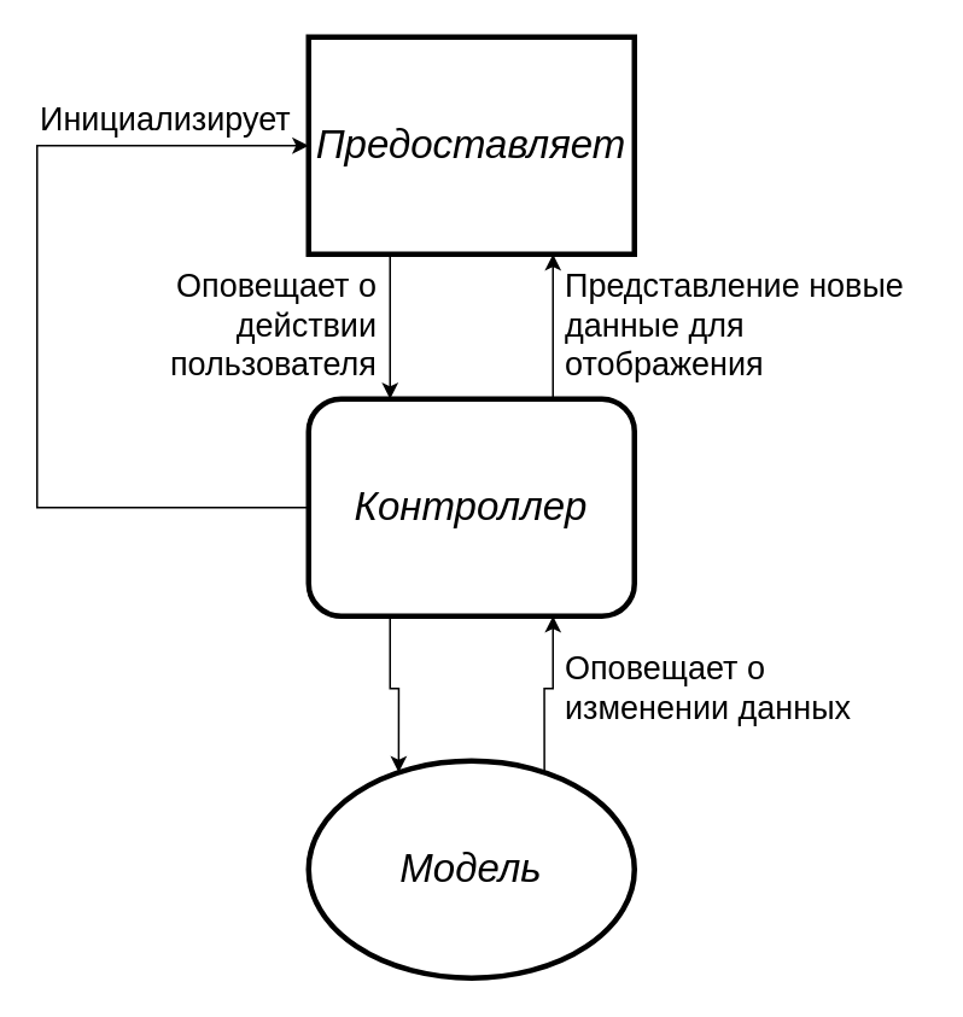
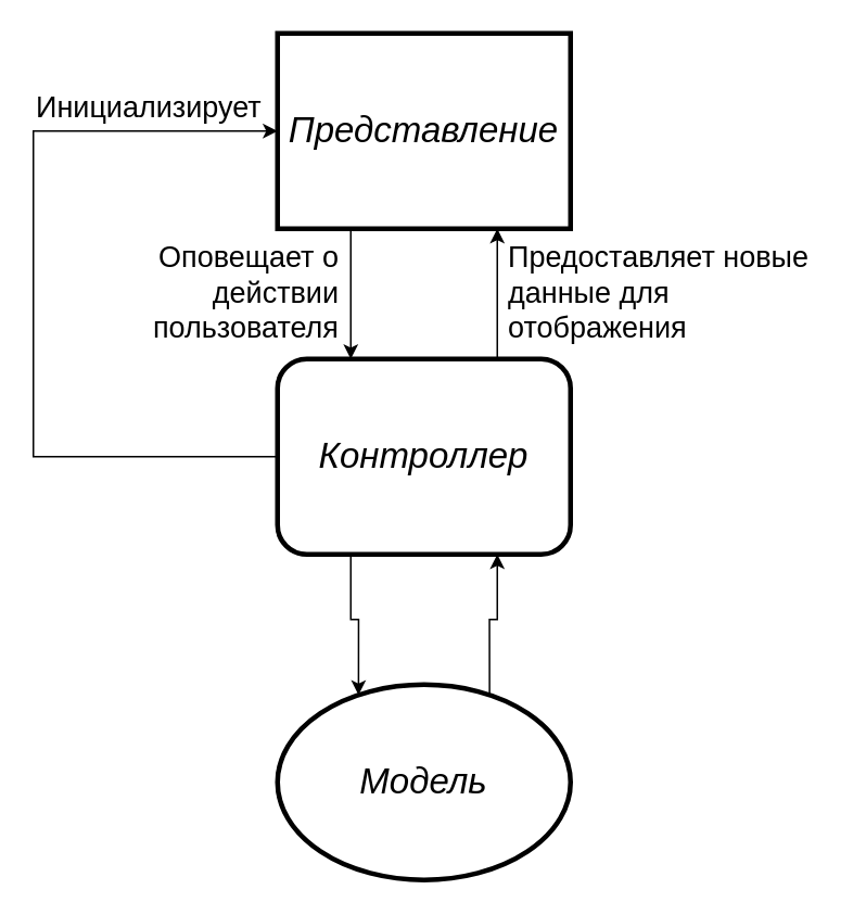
- <mxCell id="3" value="Предоставляет" style="rounded=0;whiteSpace=wrap;html=1;fontSize=22;strokeWidth=3;align=center;fontFamily=Arial;fontStyle=2" parent="1" vertex="1"><mxGeometry x="170" y="20" width="180" height="120" as="geometry" /></mxCell>
+ <mxCell id="3" value="Представление" style="rounded=0;whiteSpace=wrap;html=1;fontSize=22;strokeWidth=3;align=center;fontFamily=Arial;fontStyle=2" parent="1" vertex="1"><mxGeometry x="170" y="20" width="180" height="120" as="geometry" /></mxCell>
- <mxCell id="11" value="&lt;meta charset=&quot;utf-8&quot;&gt;&lt;span style=&quot;color: rgb(0, 0, 0); font-family: Arial; font-size: 18px; font-style: normal; font-variant-ligatures: normal; font-variant-caps: normal; font-weight: 400; letter-spacing: normal; orphans: 2; text-align: left; text-indent: 0px; text-transform: none; widows: 2; word-spacing: 0px; -webkit-text-stroke-width: 0px; background-color: rgb(255, 255, 255); text-decoration-thickness: initial; text-decoration-style: initial; text-decoration-color: initial; float: none; display: inline !important;&quot;&gt;Представление новые&lt;/span&gt;&lt;br style=&quot;border-color: var(--border-color); color: rgb(0, 0, 0); font-family: Arial; font-size: 18px; font-style: normal; font-variant-ligatures: normal; font-variant-caps: normal; font-weight: 400; letter-spacing: normal; orphans: 2; text-align: left; text-indent: 0px; text-transform: none; widows: 2; word-spacing: 0px; -webkit-text-stroke-width: 0px; background-color: rgb(255, 255, 255); text-decoration-thickness: initial; text-decoration-style: initial; text-decoration-color: initial;&quot;&gt;&lt;span style=&quot;color: rgb(0, 0, 0); font-family: Arial; font-size: 18px; font-style: normal; font-variant-ligatures: normal; font-variant-caps: normal; font-weight: 400; letter-spacing: normal; orphans: 2; text-align: left; text-indent: 0px; text-transform: none; widows: 2; word-spacing: 0px; -webkit-text-stroke-width: 0px; background-color: rgb(255, 255, 255); text-decoration-thickness: initial; text-decoration-style: initial; text-decoration-color: initial; float: none; display: inline !important;&quot;&gt;данные для отображения&lt;/span&gt;" style="text;whiteSpace=wrap;html=1;verticalAlign=middle;" vertex="1" parent="1"><mxGeometry x="310" y="140" width="200" height="80" as="geometry" /></mxCell>
+ <mxCell id="11" value="&lt;meta charset=&quot;utf-8&quot;&gt;&lt;span style=&quot;color: rgb(0, 0, 0); font-family: Arial; font-size: 18px; font-style: normal; font-variant-ligatures: normal; font-variant-caps: normal; font-weight: 400; letter-spacing: normal; orphans: 2; text-align: left; text-indent: 0px; text-transform: none; widows: 2; word-spacing: 0px; -webkit-text-stroke-width: 0px; background-color: rgb(255, 255, 255); text-decoration-thickness: initial; text-decoration-style: initial; text-decoration-color: initial; float: none; display: inline !important;&quot;&gt;Предоставляет новые&lt;/span&gt;&lt;br style=&quot;border-color: var(--border-color); color: rgb(0, 0, 0); font-family: Arial; font-size: 18px; font-style: normal; font-variant-ligatures: normal; font-variant-caps: normal; font-weight: 400; letter-spacing: normal; orphans: 2; text-align: left; text-indent: 0px; text-transform: none; widows: 2; word-spacing: 0px; -webkit-text-stroke-width: 0px; background-color: rgb(255, 255, 255); text-decoration-thickness: initial; text-decoration-style: initial; text-decoration-color: initial;&quot;&gt;&lt;span style=&quot;color: rgb(0, 0, 0); font-family: Arial; font-size: 18px; font-style: normal; font-variant-ligatures: normal; font-variant-caps: normal; font-weight: 400; letter-spacing: normal; orphans: 2; text-align: left; text-indent: 0px; text-transform: none; widows: 2; word-spacing: 0px; -webkit-text-stroke-width: 0px; background-color: rgb(255, 255, 255); text-decoration-thickness: initial; text-decoration-style: initial; text-decoration-color: initial; float: none; display: inline !important;&quot;&gt;данные для отображения&lt;/span&gt;" style="text;whiteSpace=wrap;html=1;verticalAlign=middle;" vertex="1" parent="1"><mxGeometry x="310" y="140" width="200" height="80" as="geometry" /></mxCell>
- <mxCell id="13" value="&lt;meta charset=&quot;utf-8&quot;&gt;&lt;span style=&quot;color: rgb(0, 0, 0); font-family: Arial; font-size: 18px; font-style: normal; font-variant-ligatures: normal; font-variant-caps: normal; font-weight: 400; letter-spacing: normal; orphans: 2; text-indent: 0px; text-transform: none; widows: 2; word-spacing: 0px; -webkit-text-stroke-width: 0px; background-color: rgb(255, 255, 255); text-decoration-thickness: initial; text-decoration-style: initial; text-decoration-color: initial; float: none; display: inline !important;&quot;&gt;Оповещает о&lt;/span&gt;&lt;br style=&quot;border-color: var(--border-color); color: rgb(0, 0, 0); font-family: Arial; font-size: 18px; font-style: normal; font-variant-ligatures: normal; font-variant-caps: normal; font-weight: 400; letter-spacing: normal; orphans: 2; text-indent: 0px; text-transform: none; widows: 2; word-spacing: 0px; -webkit-text-stroke-width: 0px; text-decoration-thickness: initial; text-decoration-style: initial; text-decoration-color: initial;&quot;&gt;&lt;span style=&quot;color: rgb(0, 0, 0); font-family: Arial; font-size: 18px; font-style: normal; font-variant-ligatures: normal; font-variant-caps: normal; font-weight: 400; letter-spacing: normal; orphans: 2; text-indent: 0px; text-transform: none; widows: 2; word-spacing: 0px; -webkit-text-stroke-width: 0px; background-color: rgb(255, 255, 255); text-decoration-thickness: initial; text-decoration-style: initial; text-decoration-color: initial; float: none; display: inline !important;&quot;&gt;изменении данных&lt;/span&gt;" style="text;whiteSpace=wrap;html=1;align=left;verticalAlign=middle;" vertex="1" parent="1"><mxGeometry x="310" y="340" width="200" height="80" as="geometry" /></mxCell>
